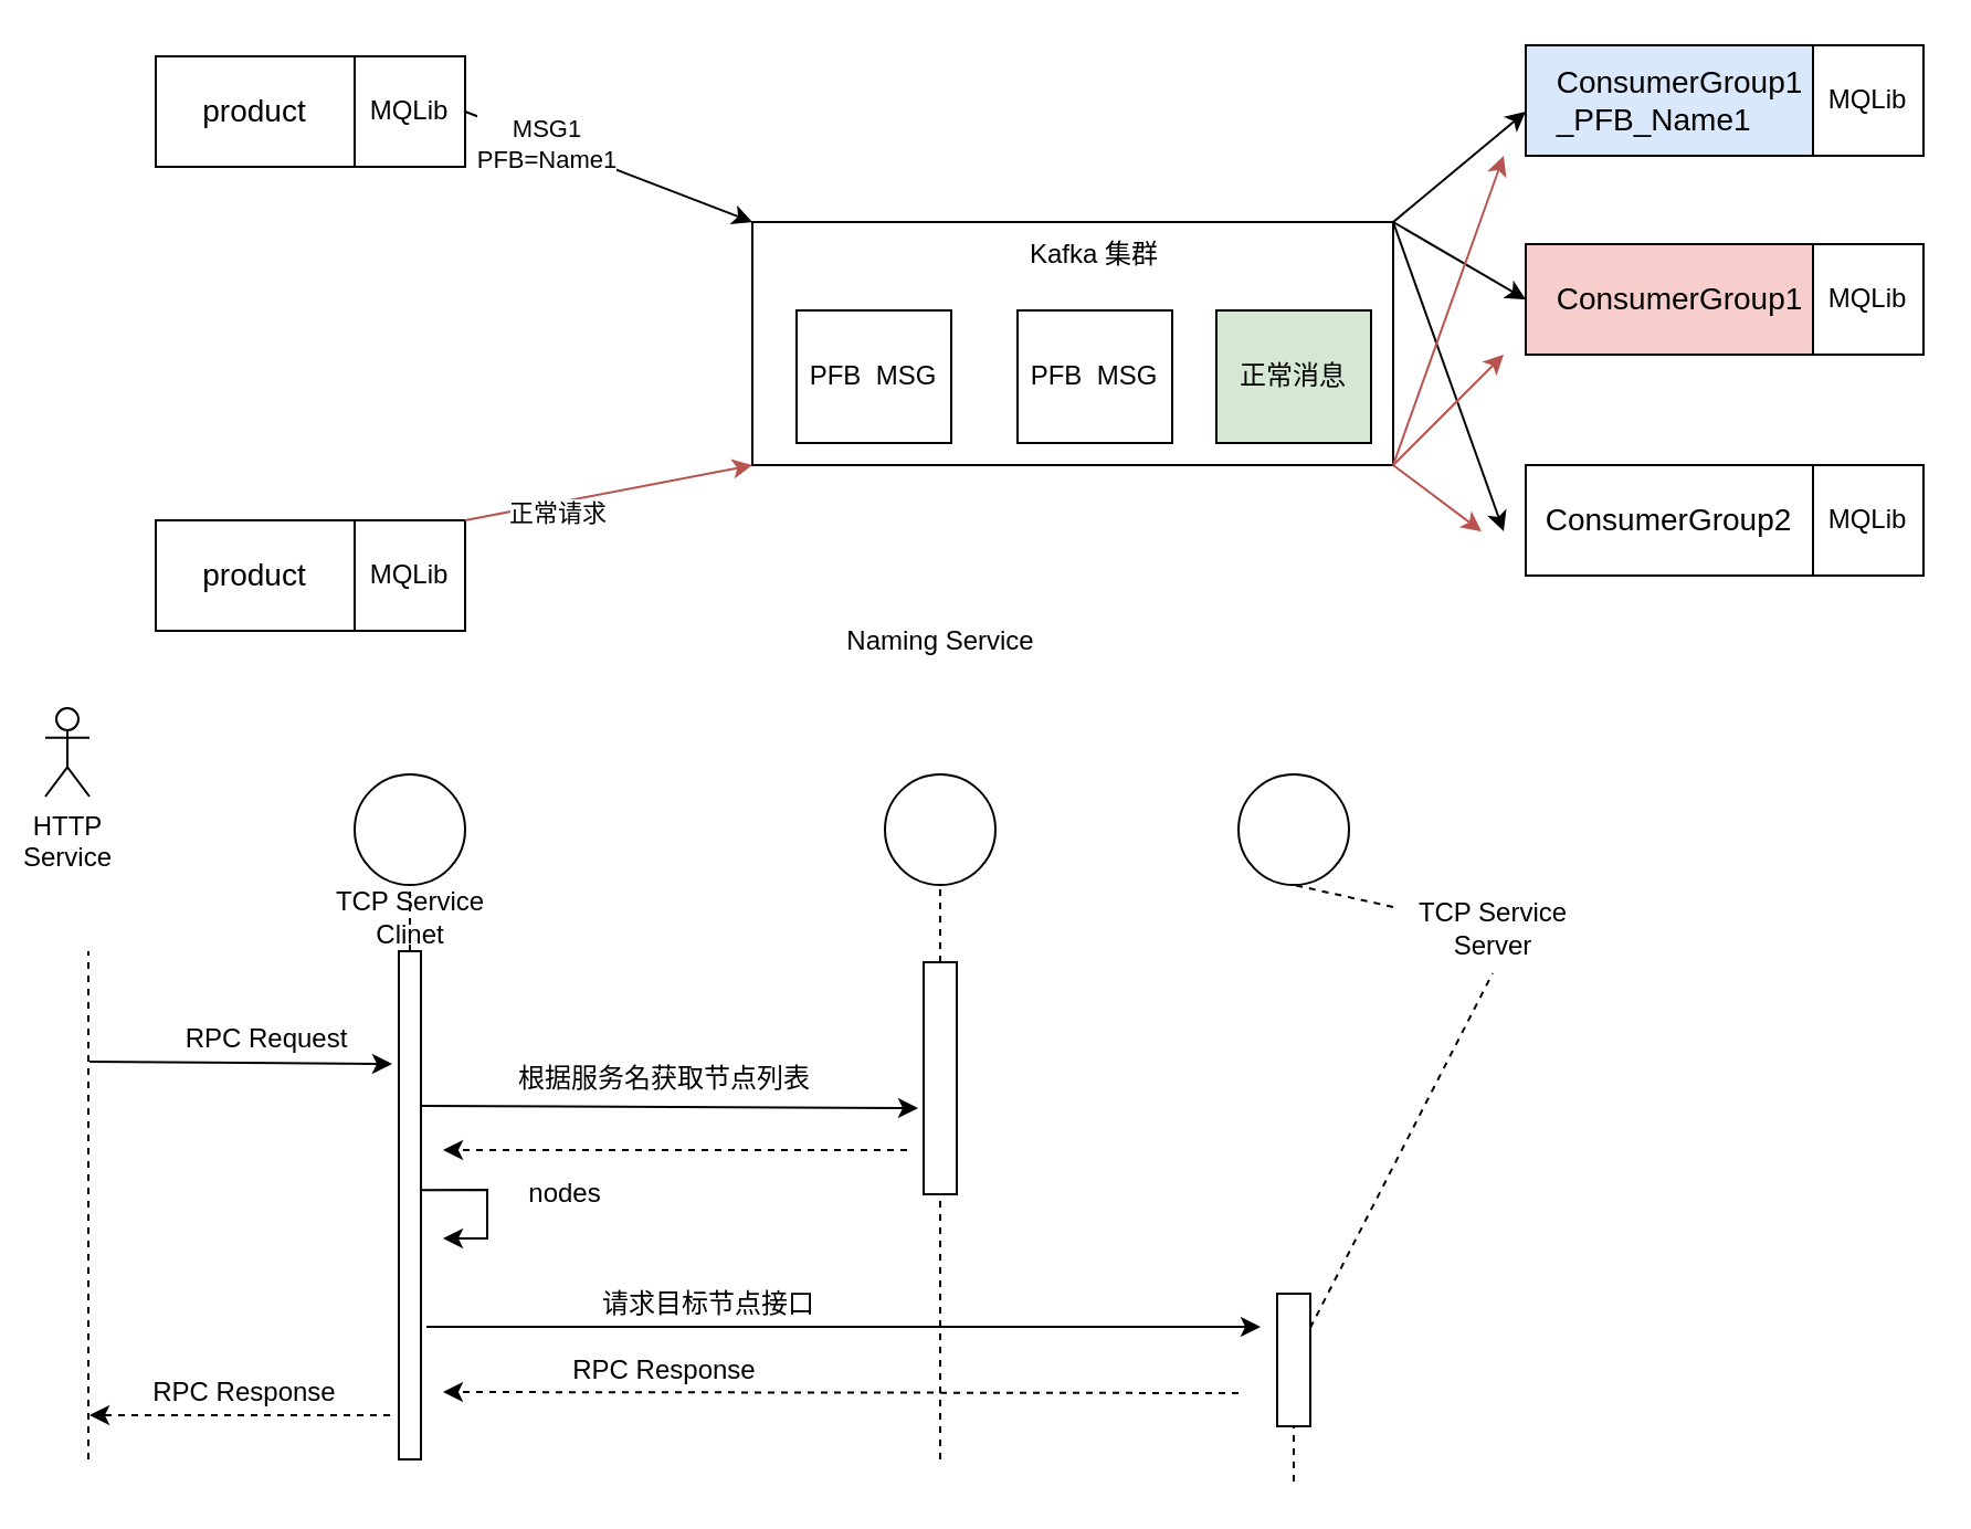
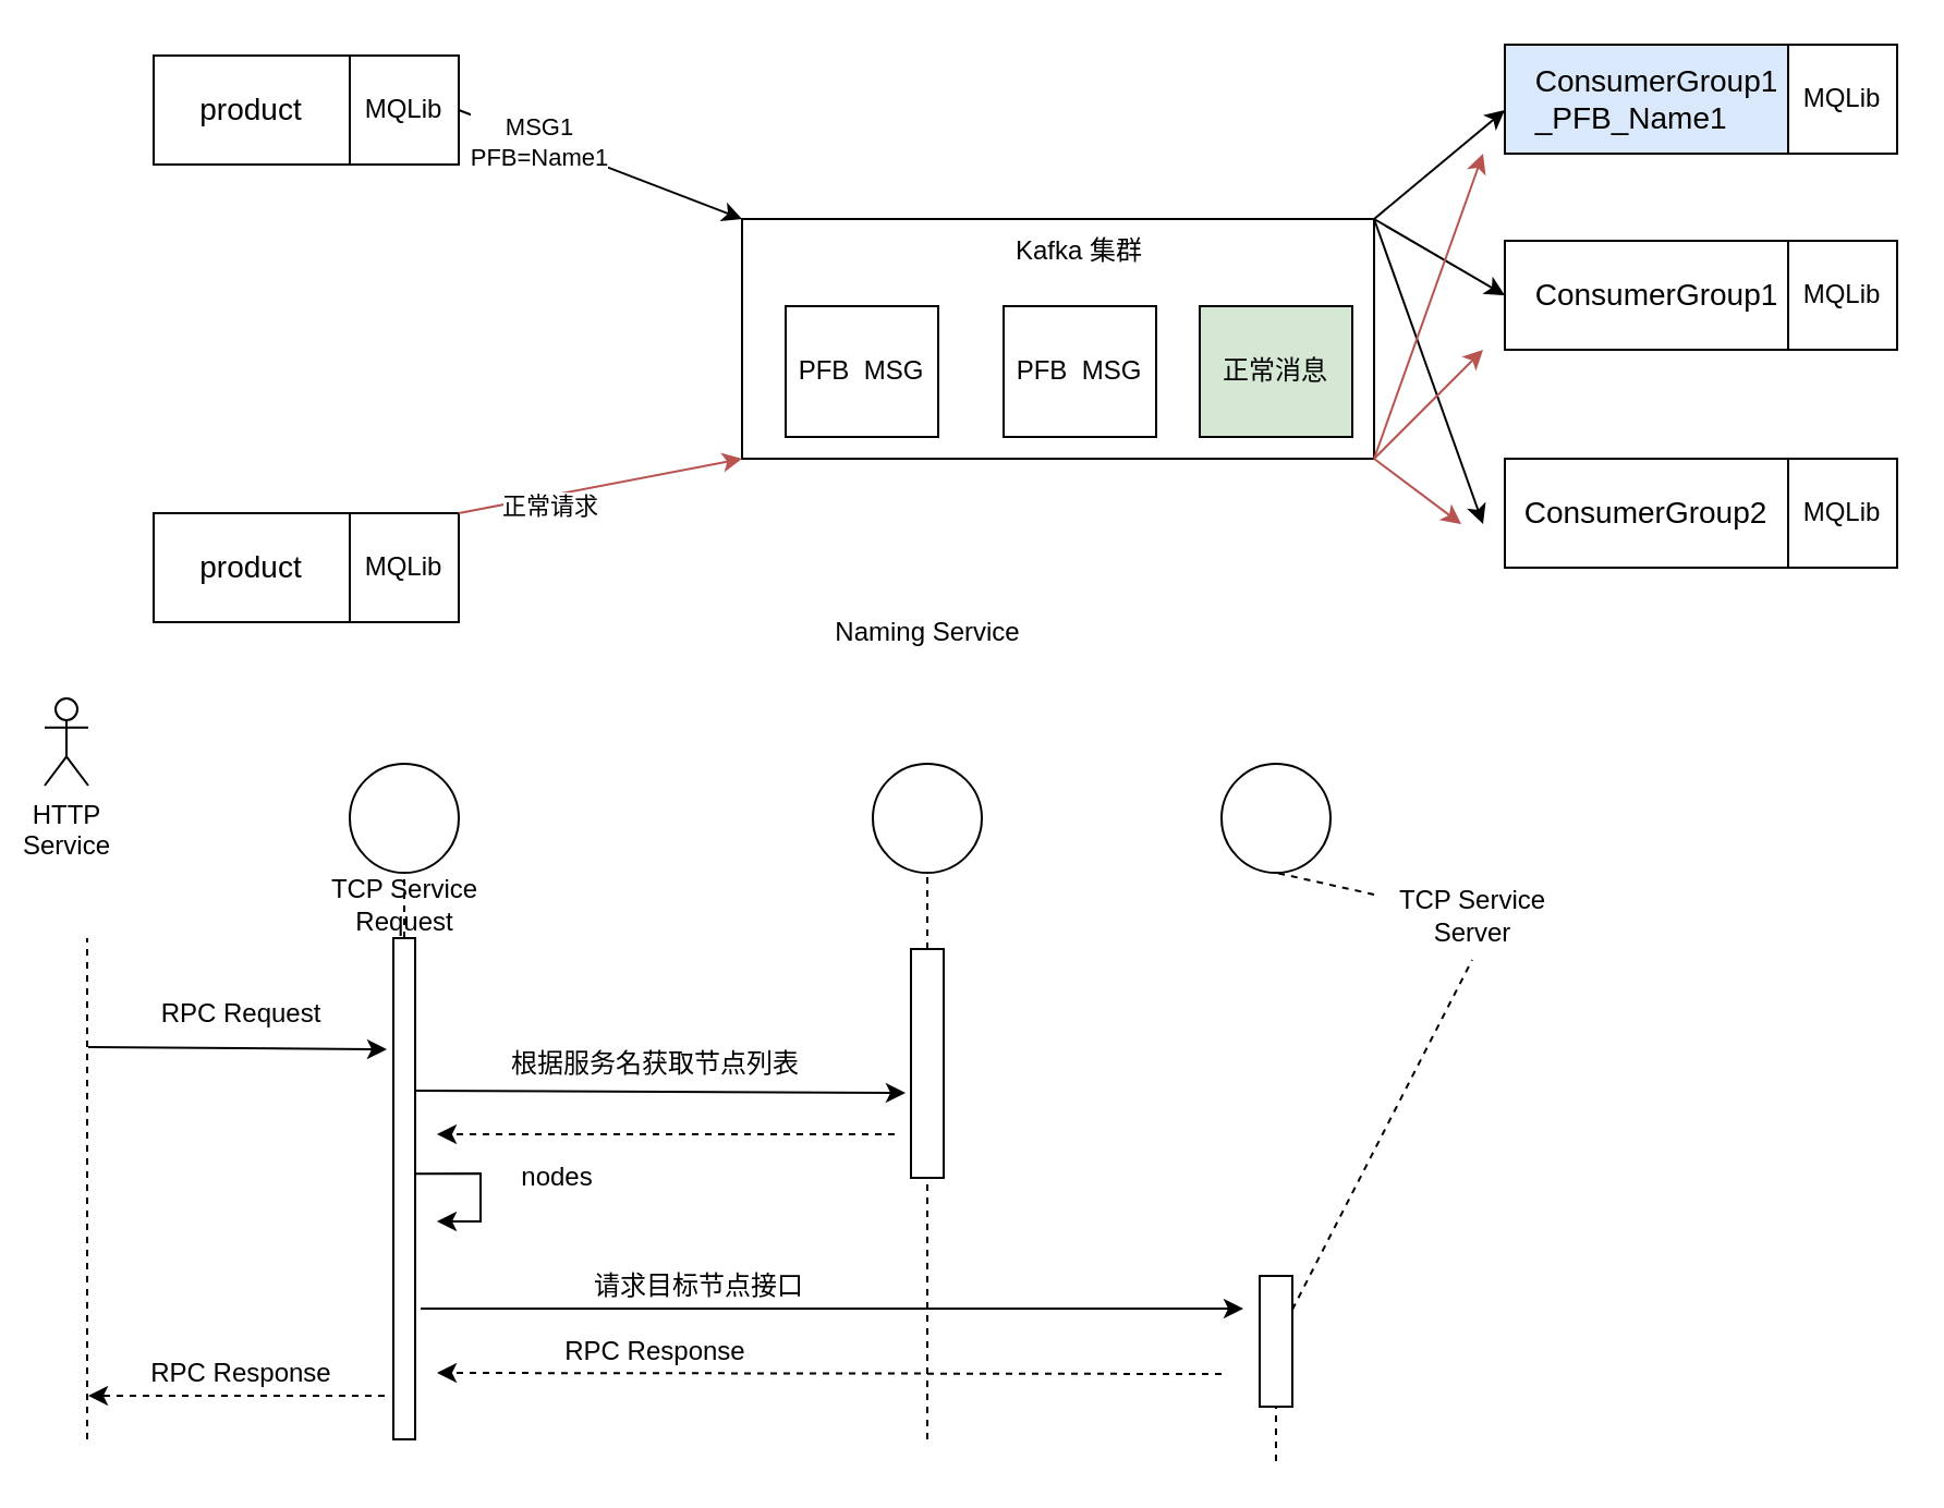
- <mxCell id="19" value="&lt;span style=&quot;font-size: 14px;&quot;&gt;ConsumerGroup1&lt;/span&gt;" style="rounded=0;whiteSpace=wrap;html=1;fillColor=#f8cecc;" vertex="1" parent="1"><mxGeometry x="690" y="110" width="140" height="50" as="geometry" /></mxCell>
+ <mxCell id="19" value="&lt;span style=&quot;font-size: 14px;&quot;&gt;ConsumerGroup1&lt;/span&gt;" style="rounded=0;whiteSpace=wrap;html=1;" vertex="1" parent="1"><mxGeometry x="690" y="110" width="140" height="50" as="geometry" /></mxCell>
- <mxCell id="55" value="TCP Service&lt;br&gt;Clinet" style="text;html=1;align=center;verticalAlign=middle;resizable=0;points=[];autosize=1;strokeColor=none;fillColor=none;" vertex="1" parent="1"><mxGeometry x="140" y="395" width="90" height="40" as="geometry" /></mxCell>
+ <mxCell id="55" value="TCP Service&lt;br&gt;Request" style="text;html=1;align=center;verticalAlign=middle;resizable=0;points=[];autosize=1;strokeColor=none;fillColor=none;" vertex="1" parent="1"><mxGeometry x="140" y="395" width="90" height="40" as="geometry" /></mxCell>
- <mxCell id="34" value="RPC Request" style="text;html=1;align=center;verticalAlign=middle;resizable=0;points=[];autosize=1;strokeColor=none;fillColor=none;" vertex="1" parent="1"><mxGeometry x="70" y="455" width="100" height="30" as="geometry" /></mxCell>
+ <mxCell id="34" value="RPC Request" style="text;html=1;align=center;verticalAlign=middle;resizable=0;points=[];autosize=1;strokeColor=none;fillColor=none;" vertex="1" parent="1"><mxGeometry x="60" y="450" width="100" height="30" as="geometry" /></mxCell>
